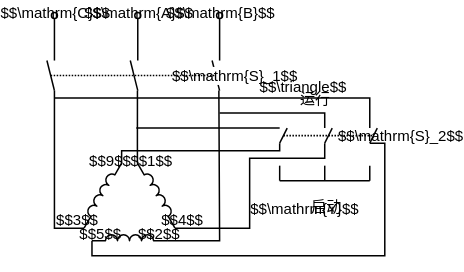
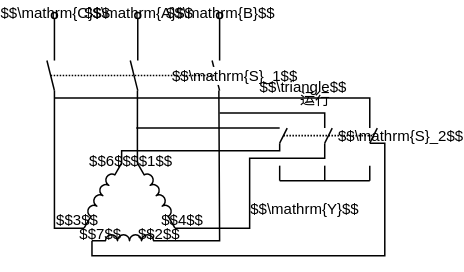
- <mxCell id="38" value="$$9$$" style="text;html=1;align=center;verticalAlign=middle;resizable=0;points=[];autosize=1;strokeColor=none;fillColor=none;fontSize=20;" vertex="1" parent="1"><mxGeometry x="64" y="193" width="80" height="40" as="geometry" /></mxCell>
+ <mxCell id="38" value="$$6$$" style="text;html=1;align=center;verticalAlign=middle;resizable=0;points=[];autosize=1;strokeColor=none;fillColor=none;fontSize=20;" vertex="1" parent="1"><mxGeometry x="64" y="193" width="80" height="40" as="geometry" /></mxCell>
- <mxCell id="37" value="&lt;span style=&quot;font-size: 20px;&quot;&gt;启动&lt;/span&gt;" style="text;html=1;align=center;verticalAlign=middle;resizable=0;points=[];autosize=1;strokeColor=none;fillColor=none;" vertex="1" parent="1"><mxGeometry x="362" y="254" width="60" height="40" as="geometry" /></mxCell>
- <mxCell id="42" value="$$5$$" style="text;html=1;align=center;verticalAlign=middle;resizable=0;points=[];autosize=1;strokeColor=none;fillColor=none;fontSize=20;" vertex="1" parent="1"><mxGeometry x="51" y="290" width="80" height="40" as="geometry" /></mxCell>
+ <mxCell id="42" value="$$7$$" style="text;html=1;align=center;verticalAlign=middle;resizable=0;points=[];autosize=1;strokeColor=none;fillColor=none;fontSize=20;" vertex="1" parent="1"><mxGeometry x="51" y="290" width="80" height="40" as="geometry" /></mxCell>
